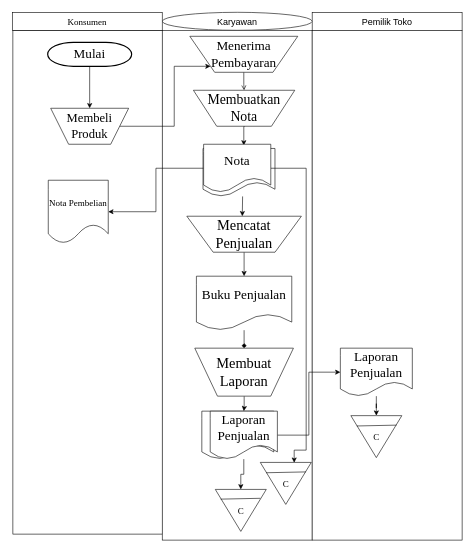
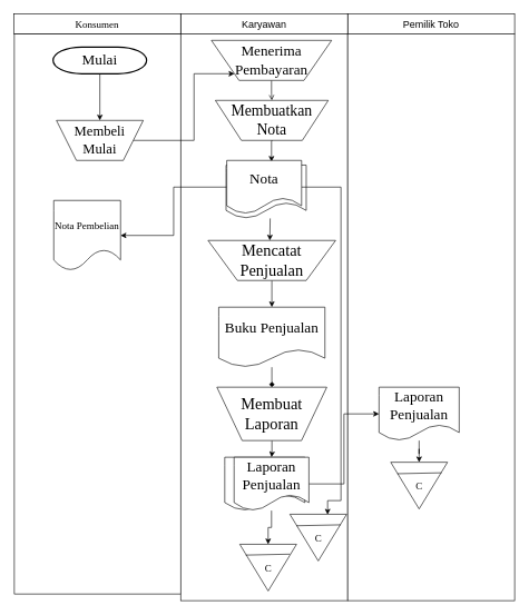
- <mxCell id="3" value="Karyawan" style="ellipse;whiteSpace=wrap;html=1;fontSize=15;" vertex="1" parent="1"><mxGeometry x="270" y="20" width="250" height="30" as="geometry" /></mxCell>
+ <mxCell id="3" value="Karyawan" style="rounded=0;whiteSpace=wrap;html=1;fontSize=15;" vertex="1" parent="1"><mxGeometry x="270" y="20" width="250" height="30" as="geometry" /></mxCell>
- <mxCell id="11" value="&lt;div style=&quot;font-size: 21px;&quot;&gt;&lt;span style=&quot;font-size: 21px;&quot;&gt;Membeli Produk&lt;/span&gt;&lt;/div&gt;" style="verticalLabelPosition=middle;verticalAlign=middle;html=1;shape=trapezoid;perimeter=trapezoidPerimeter;size=0.23;arcSize=10;flipV=1;labelPosition=center;align=center;fontFamily=Times New Roman;fontSize=21;horizontal=1;whiteSpace=wrap;" vertex="1" parent="1"><mxGeometry x="84" y="180" width="130" height="60" as="geometry" /></mxCell>
+ <mxCell id="11" value="&lt;div style=&quot;font-size: 21px;&quot;&gt;&lt;span style=&quot;font-size: 21px;&quot;&gt;Membeli Mulai&lt;/span&gt;&lt;/div&gt;" style="verticalLabelPosition=middle;verticalAlign=middle;html=1;shape=trapezoid;perimeter=trapezoidPerimeter;size=0.23;arcSize=10;flipV=1;labelPosition=center;align=center;fontFamily=Times New Roman;fontSize=21;horizontal=1;whiteSpace=wrap;" vertex="1" parent="1"><mxGeometry x="84" y="180" width="130" height="60" as="geometry" /></mxCell>
